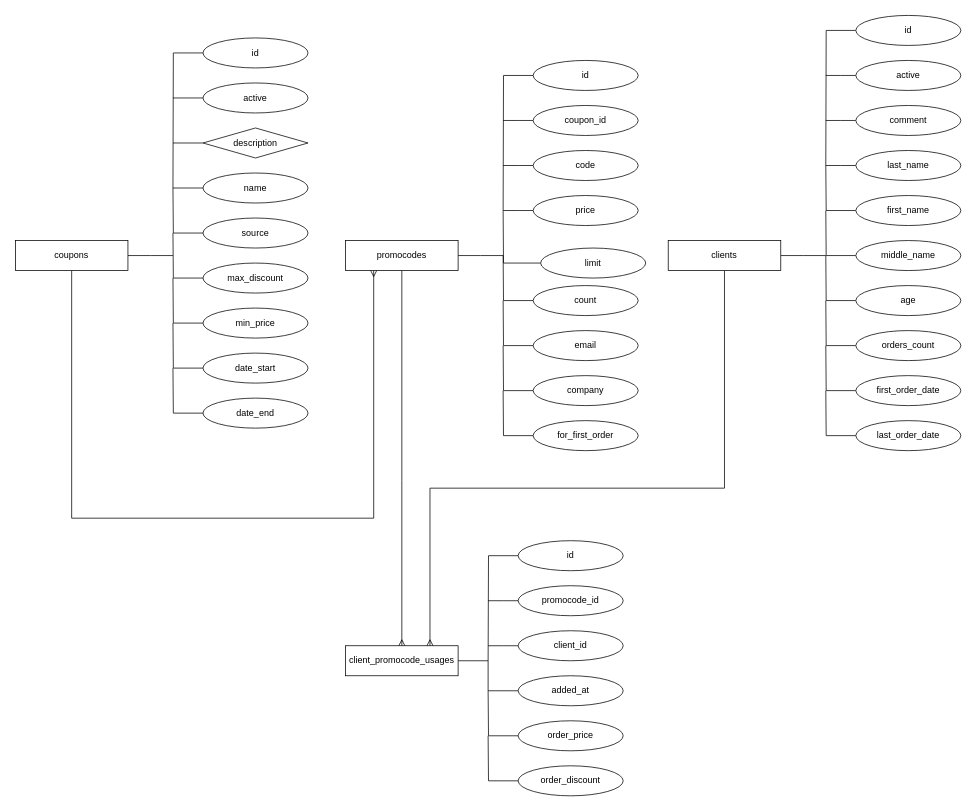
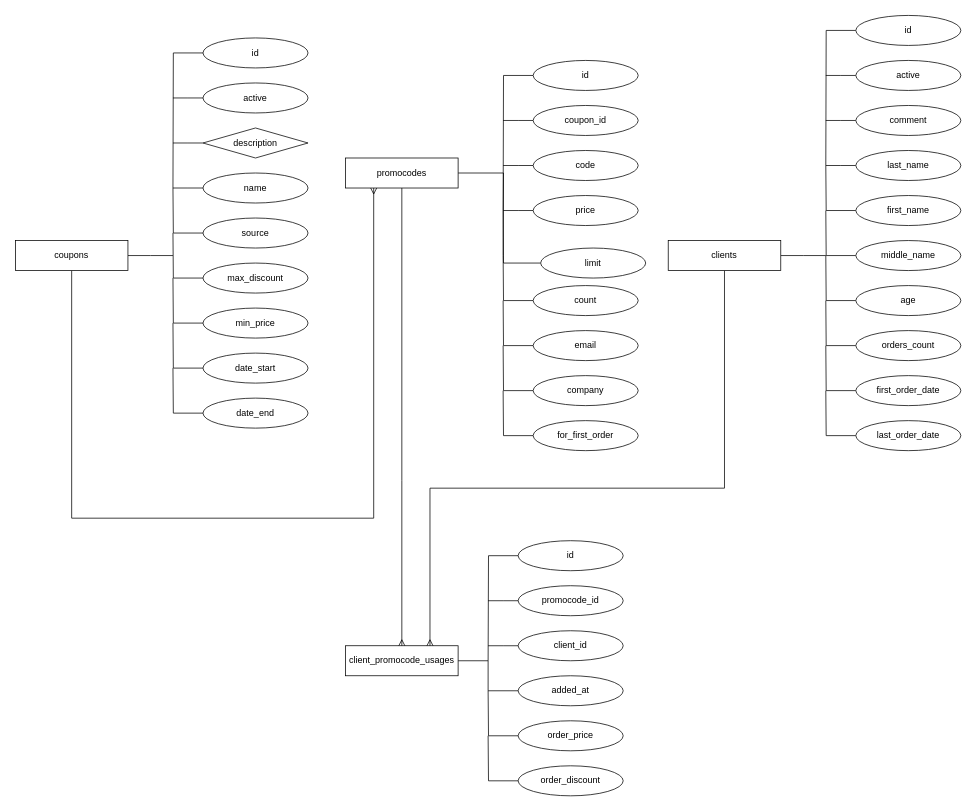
- <mxCell id="40" value="promocodes" style="rounded=0;whiteSpace=wrap;html=1;" vertex="1" parent="1"><mxGeometry x="460" y="320" width="150" height="40" as="geometry" /></mxCell>
+ <mxCell id="40" value="promocodes" style="rounded=0;whiteSpace=wrap;html=1;" vertex="1" parent="1"><mxGeometry x="460" y="210" width="150" height="40" as="geometry" /></mxCell>
